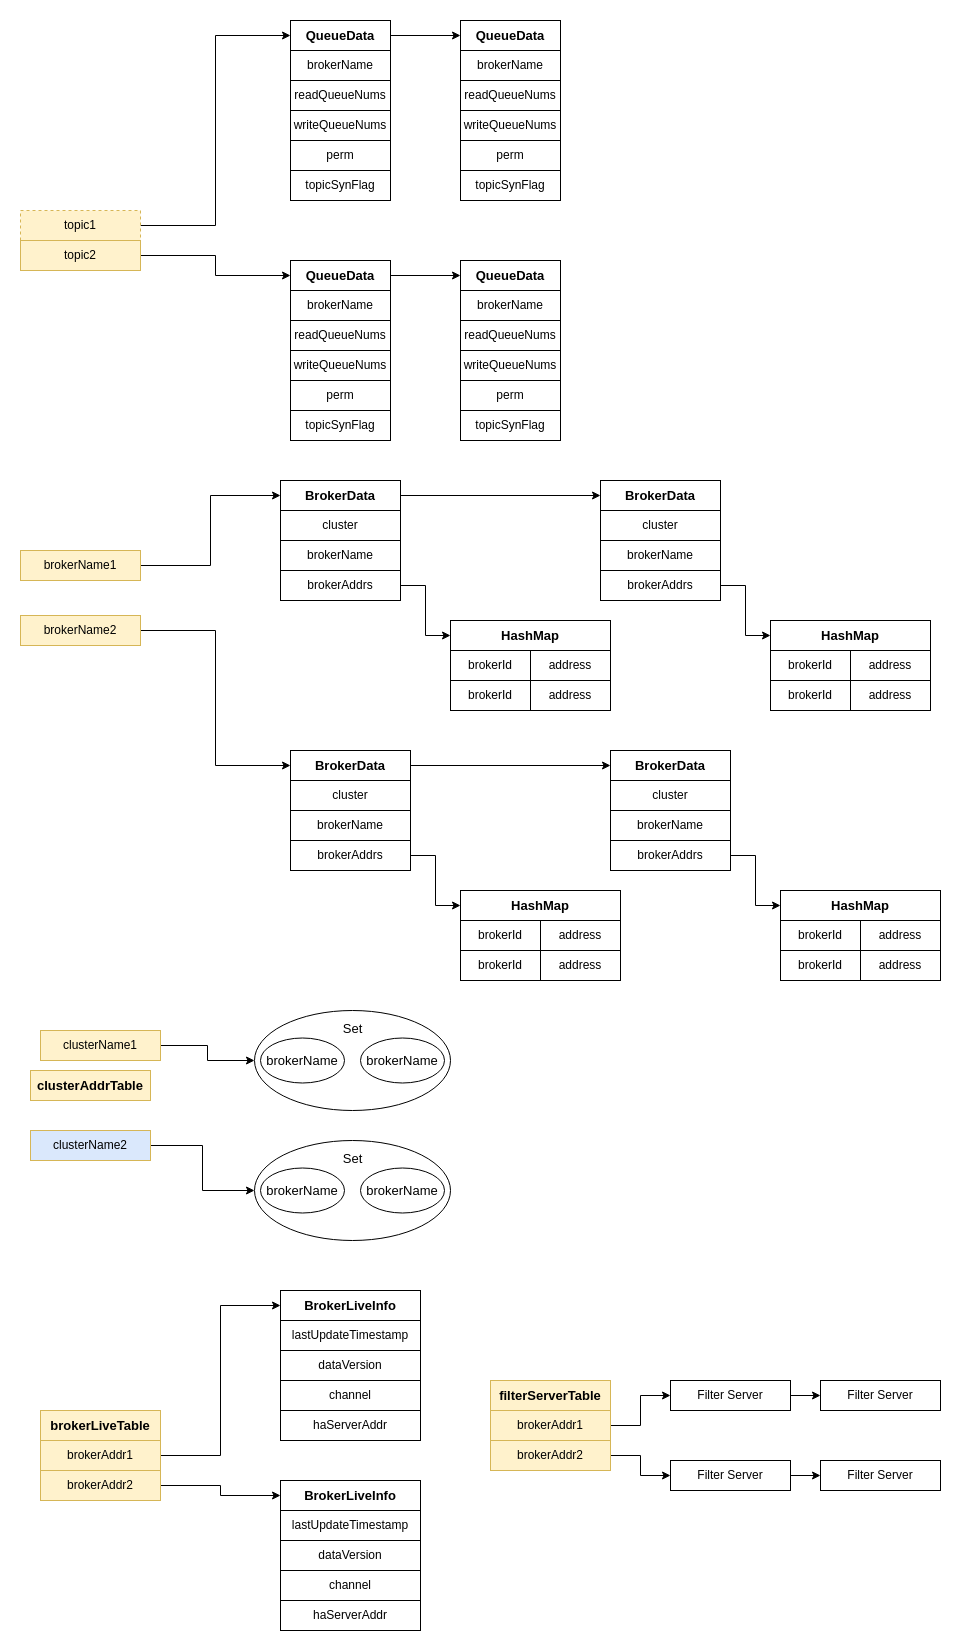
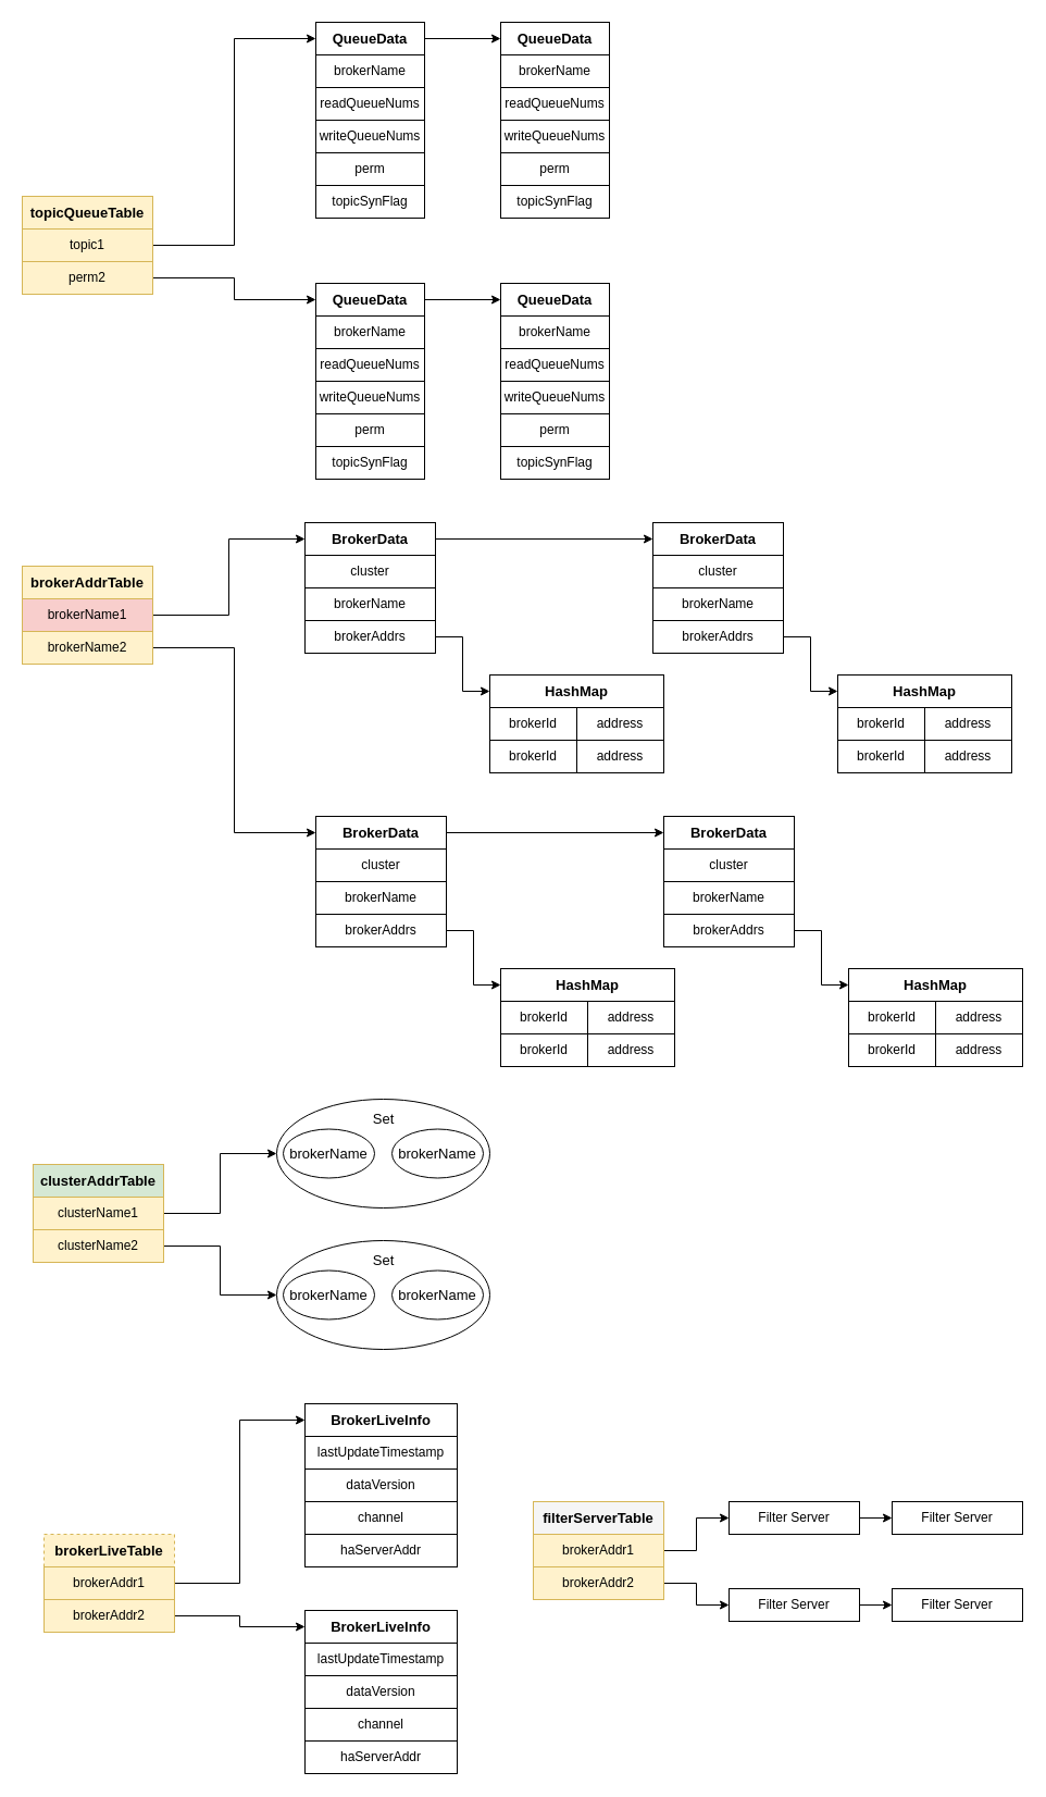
+ <mxCell id="2" value="topicQueueTable" style="whiteSpace=wrap;html=1;align=center;fontStyle=1;fontSize=13;fillColor=#fff2cc;strokeColor=#d6b656;" vertex="1" parent="1"><mxGeometry x="20" y="180" width="120" height="30" as="geometry" /></mxCell>
- <mxCell id="4" value="topic1" style="whiteSpace=wrap;html=1;align=center;fillColor=#fff2cc;strokeColor=#d6b656;dashed=1;" vertex="1" parent="1"><mxGeometry x="20" y="210" width="120" height="30" as="geometry" /></mxCell>
+ <mxCell id="4" value="topic1" style="whiteSpace=wrap;html=1;align=center;fillColor=#fff2cc;strokeColor=#d6b656;" vertex="1" parent="1"><mxGeometry x="20" y="210" width="120" height="30" as="geometry" /></mxCell>
- <mxCell id="6" value="topic2" style="whiteSpace=wrap;html=1;align=center;fillColor=#fff2cc;strokeColor=#d6b656;" vertex="1" parent="1"><mxGeometry x="20" y="240" width="120" height="30" as="geometry" /></mxCell>
+ <mxCell id="6" value="perm2" style="whiteSpace=wrap;html=1;align=center;fillColor=#fff2cc;strokeColor=#d6b656;" vertex="1" parent="1"><mxGeometry x="20" y="240" width="120" height="30" as="geometry" /></mxCell>
+ <mxCell id="33" value="brokerAddrTable" style="whiteSpace=wrap;html=1;align=center;fontStyle=1;fontSize=13;fillColor=#fff2cc;strokeColor=#d6b656;" vertex="1" parent="1"><mxGeometry x="20" y="520" width="120" height="30" as="geometry" /></mxCell>
- <mxCell id="35" value="brokerName1" style="whiteSpace=wrap;html=1;align=center;fillColor=#fff2cc;strokeColor=#d6b656;" vertex="1" parent="1"><mxGeometry x="20" y="550" width="120" height="30" as="geometry" /></mxCell>
+ <mxCell id="35" value="brokerName1" style="whiteSpace=wrap;html=1;align=center;fillColor=#f8cecc;strokeColor=#d6b656;" vertex="1" parent="1"><mxGeometry x="20" y="550" width="120" height="30" as="geometry" /></mxCell>
- <mxCell id="37" value="brokerName2" style="whiteSpace=wrap;html=1;align=center;fillColor=#fff2cc;strokeColor=#d6b656;" vertex="1" parent="1"><mxGeometry x="20" y="615" width="120" height="30" as="geometry" /></mxCell>
+ <mxCell id="37" value="brokerName2" style="whiteSpace=wrap;html=1;align=center;fillColor=#fff2cc;strokeColor=#d6b656;" vertex="1" parent="1"><mxGeometry x="20" y="580" width="120" height="30" as="geometry" /></mxCell>
- <mxCell id="82" value="clusterName1" style="whiteSpace=wrap;html=1;align=center;fillColor=#fff2cc;strokeColor=#d6b656;" vertex="1" parent="1"><mxGeometry x="40" y="1030" width="120" height="30" as="geometry" /></mxCell>
+ <mxCell id="82" value="clusterName1" style="whiteSpace=wrap;html=1;align=center;fillColor=#fff2cc;strokeColor=#d6b656;" vertex="1" parent="1"><mxGeometry x="30" y="1100" width="120" height="30" as="geometry" /></mxCell>
- <mxCell id="80" value="clusterAddrTable" style="whiteSpace=wrap;html=1;align=center;fontStyle=1;fontSize=13;fillColor=#fff2cc;strokeColor=#d6b656;" vertex="1" parent="1"><mxGeometry x="30" y="1070" width="120" height="30" as="geometry" /></mxCell>
+ <mxCell id="80" value="clusterAddrTable" style="whiteSpace=wrap;html=1;align=center;fontStyle=1;fontSize=13;fillColor=#d5e8d4;strokeColor=#d6b656;" vertex="1" parent="1"><mxGeometry x="30" y="1070" width="120" height="30" as="geometry" /></mxCell>
- <mxCell id="84" value="clusterName2" style="whiteSpace=wrap;html=1;align=center;fillColor=#dae8fc;strokeColor=#d6b656;" vertex="1" parent="1"><mxGeometry x="30" y="1130" width="120" height="30" as="geometry" /></mxCell>
+ <mxCell id="84" value="clusterName2" style="whiteSpace=wrap;html=1;align=center;fillColor=#fff2cc;strokeColor=#d6b656;" vertex="1" parent="1"><mxGeometry x="30" y="1130" width="120" height="30" as="geometry" /></mxCell>
- <mxCell id="108" value="filterServerTable" style="whiteSpace=wrap;html=1;align=center;fontStyle=1;fontSize=13;fillColor=#fff2cc;strokeColor=#d6b656;" vertex="1" parent="1"><mxGeometry x="490" y="1380" width="120" height="30" as="geometry" /></mxCell>
+ <mxCell id="108" value="filterServerTable" style="whiteSpace=wrap;html=1;align=center;fontStyle=1;fontSize=13;fillColor=#f5f5f5;strokeColor=#d6b656;" vertex="1" parent="1"><mxGeometry x="490" y="1380" width="120" height="30" as="geometry" /></mxCell>
- <mxCell id="93" value="brokerLiveTable" style="whiteSpace=wrap;html=1;align=center;fontStyle=1;fontSize=13;fillColor=#fff2cc;strokeColor=#d6b656;" vertex="1" parent="1"><mxGeometry x="40" y="1410" width="120" height="30" as="geometry" /></mxCell>
+ <mxCell id="93" value="brokerLiveTable" style="whiteSpace=wrap;html=1;align=center;fontStyle=1;fontSize=13;fillColor=#fff2cc;strokeColor=#d6b656;dashed=1;" vertex="1" parent="1"><mxGeometry x="40" y="1410" width="120" height="30" as="geometry" /></mxCell>
